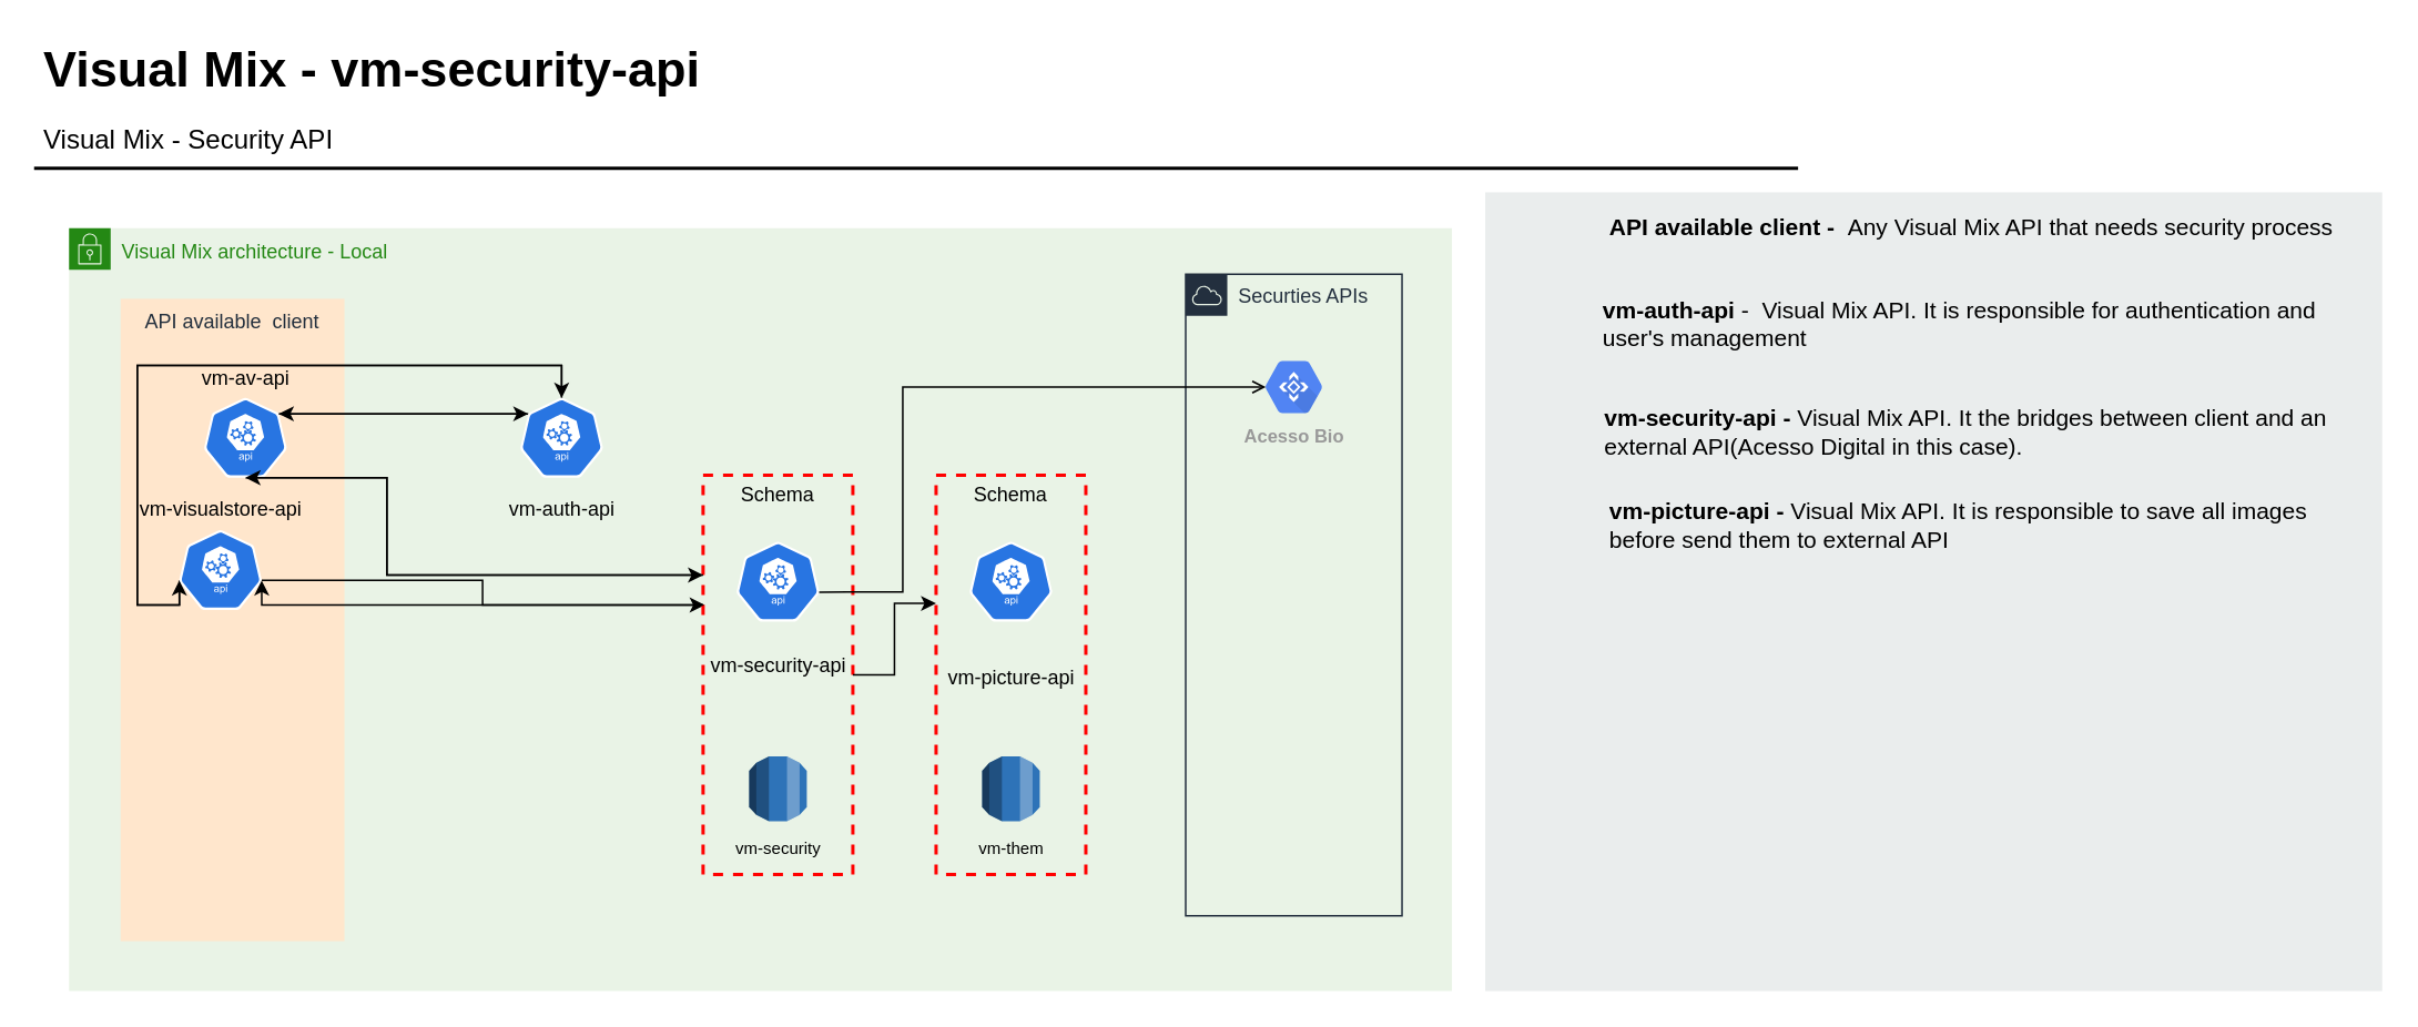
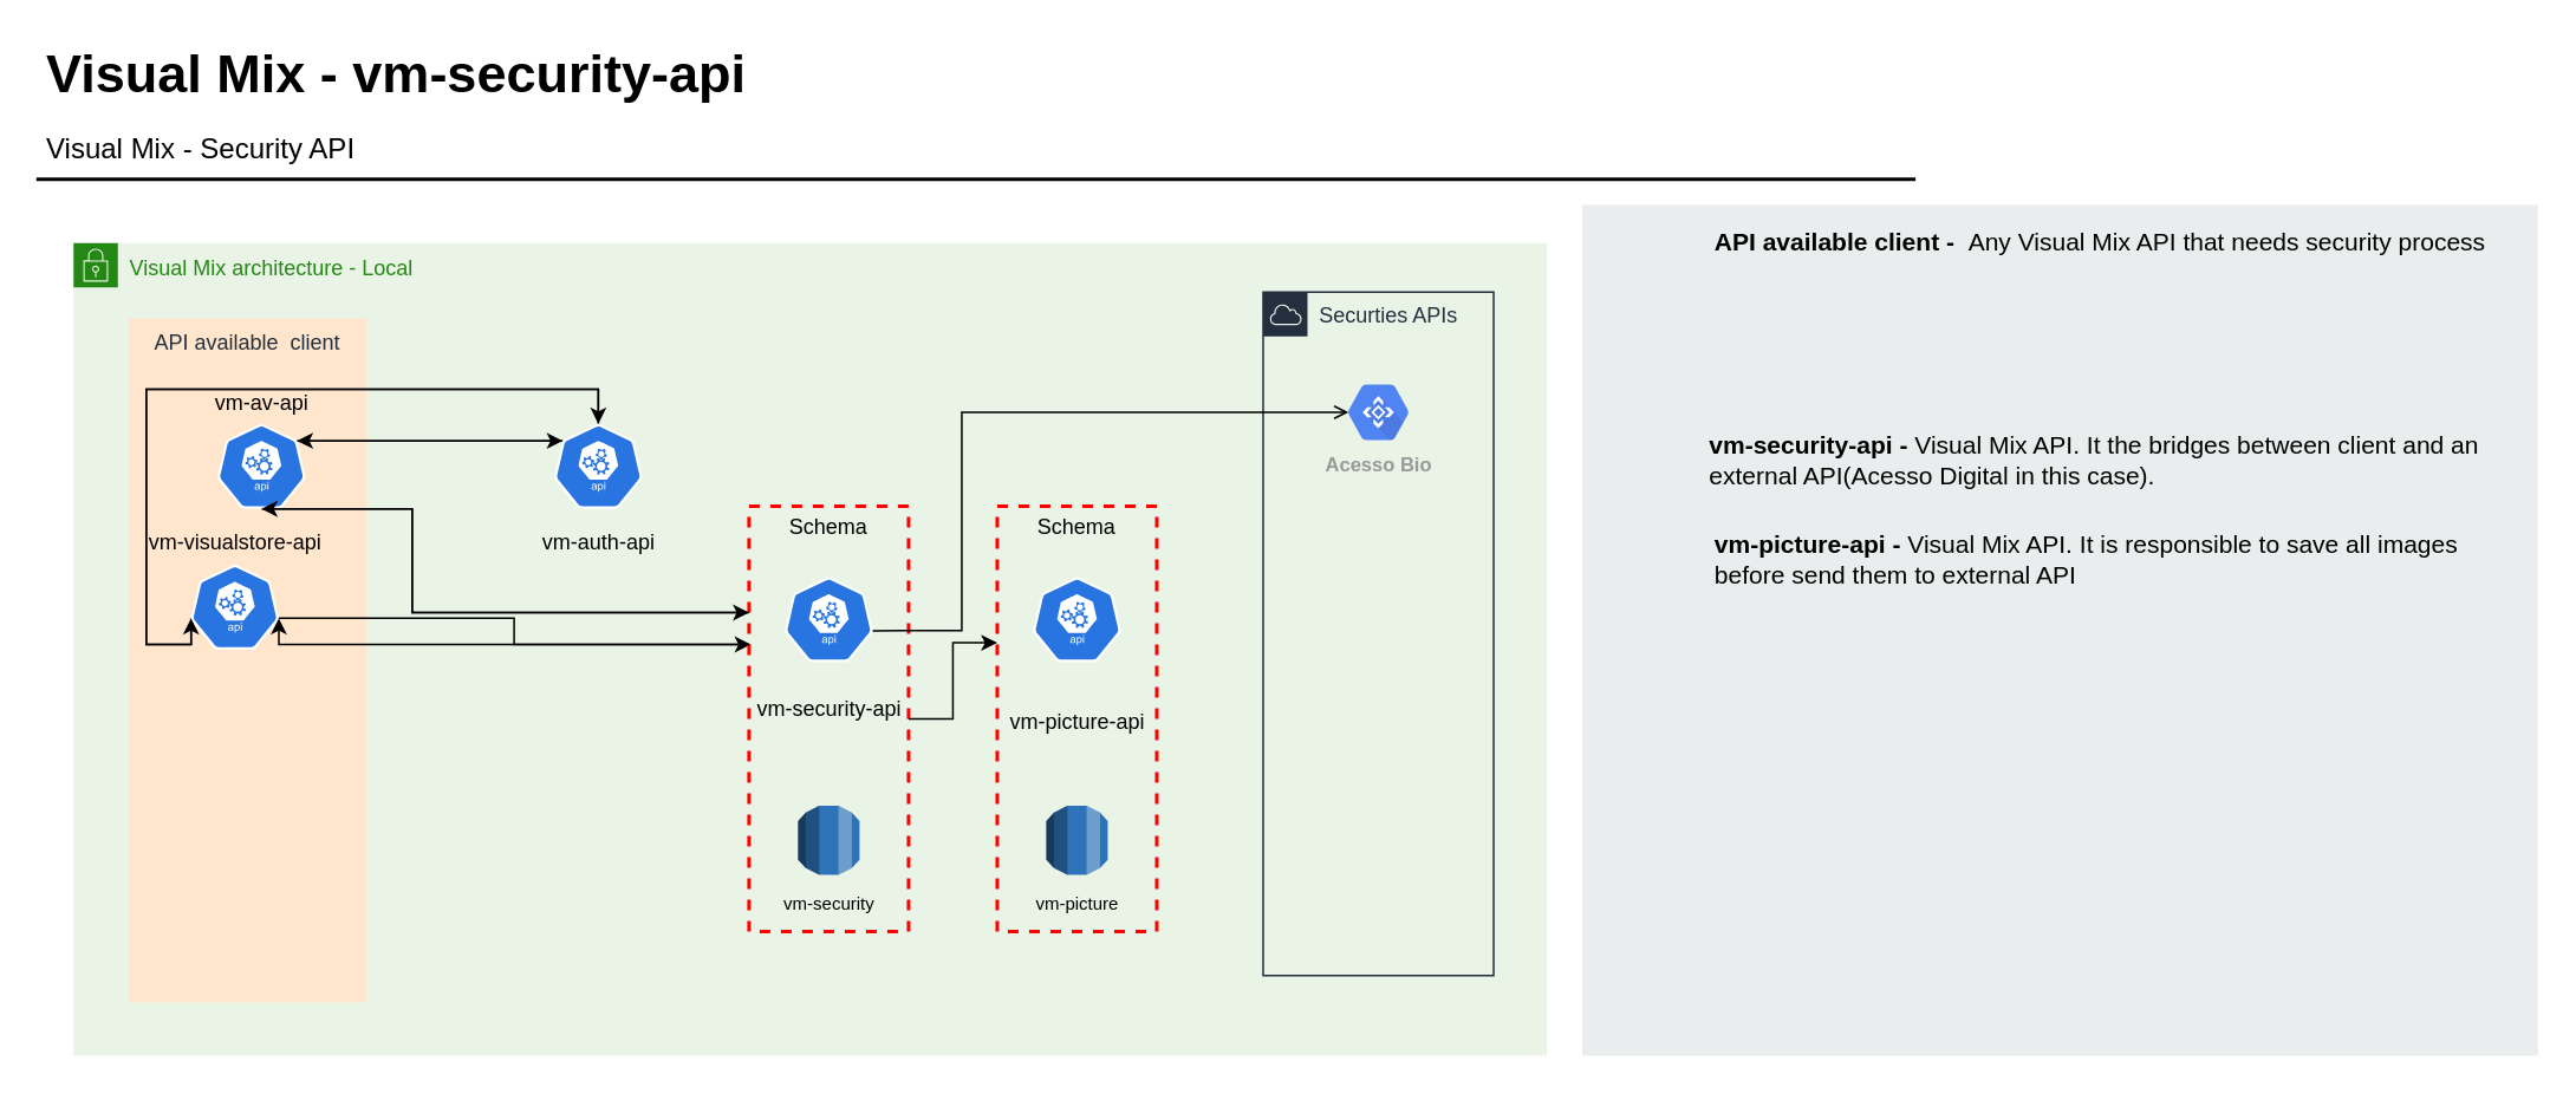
- <mxCell id="37" value="&lt;b&gt;vm-auth-api &lt;/b&gt;- &amp;nbsp;Visual Mix API. It is responsible for authentication and user's management&amp;nbsp;" style="text;html=1;align=left;verticalAlign=top;spacingTop=-4;fontSize=14;labelBackgroundColor=none;whiteSpace=wrap;" parent="1" vertex="1"><mxGeometry x="960.5" y="175" width="449" height="46.5" as="geometry" /></mxCell>
- <mxCell id="33" value="&lt;span style=&quot;font-size: 10px&quot;&gt;vm-them&lt;/span&gt;" style="outlineConnect=0;dashed=0;verticalLabelPosition=bottom;verticalAlign=top;align=center;html=1;shape=mxgraph.aws3.rds;fillColor=#2E73B8;gradientColor=none;fontSize=14;" parent="31" vertex="1"><mxGeometry x="27.67" y="169" width="34.66" height="39" as="geometry" /></mxCell>
+ <mxCell id="33" value="&lt;span style=&quot;font-size: 10px&quot;&gt;vm-picture&lt;/span&gt;" style="outlineConnect=0;dashed=0;verticalLabelPosition=bottom;verticalAlign=top;align=center;html=1;shape=mxgraph.aws3.rds;fillColor=#2E73B8;gradientColor=none;fontSize=14;" parent="31" vertex="1"><mxGeometry x="27.67" y="169" width="34.66" height="39" as="geometry" /></mxCell>
